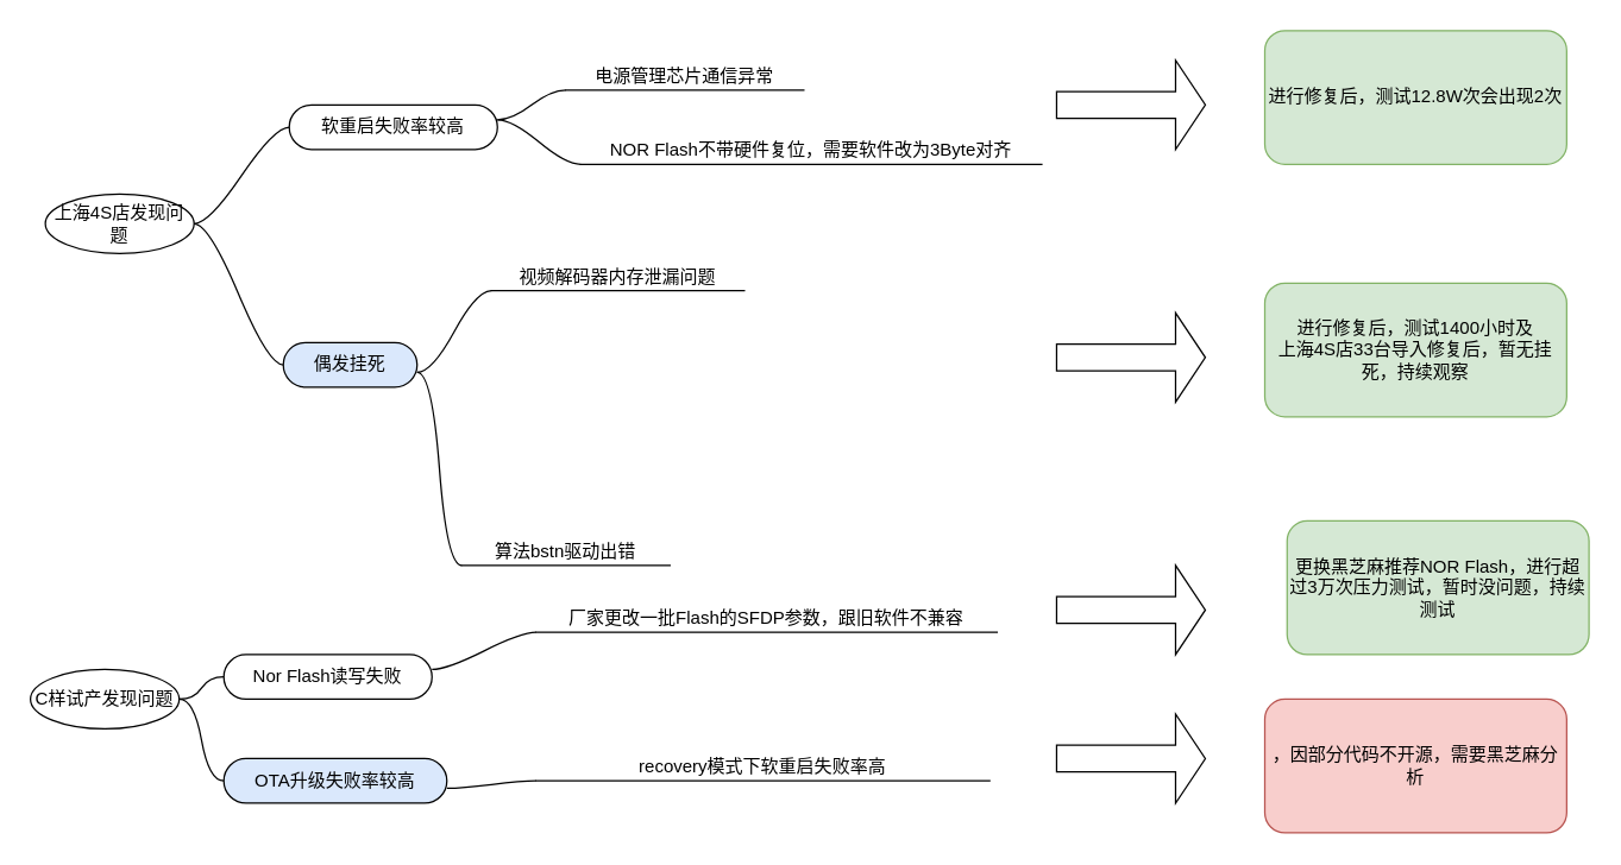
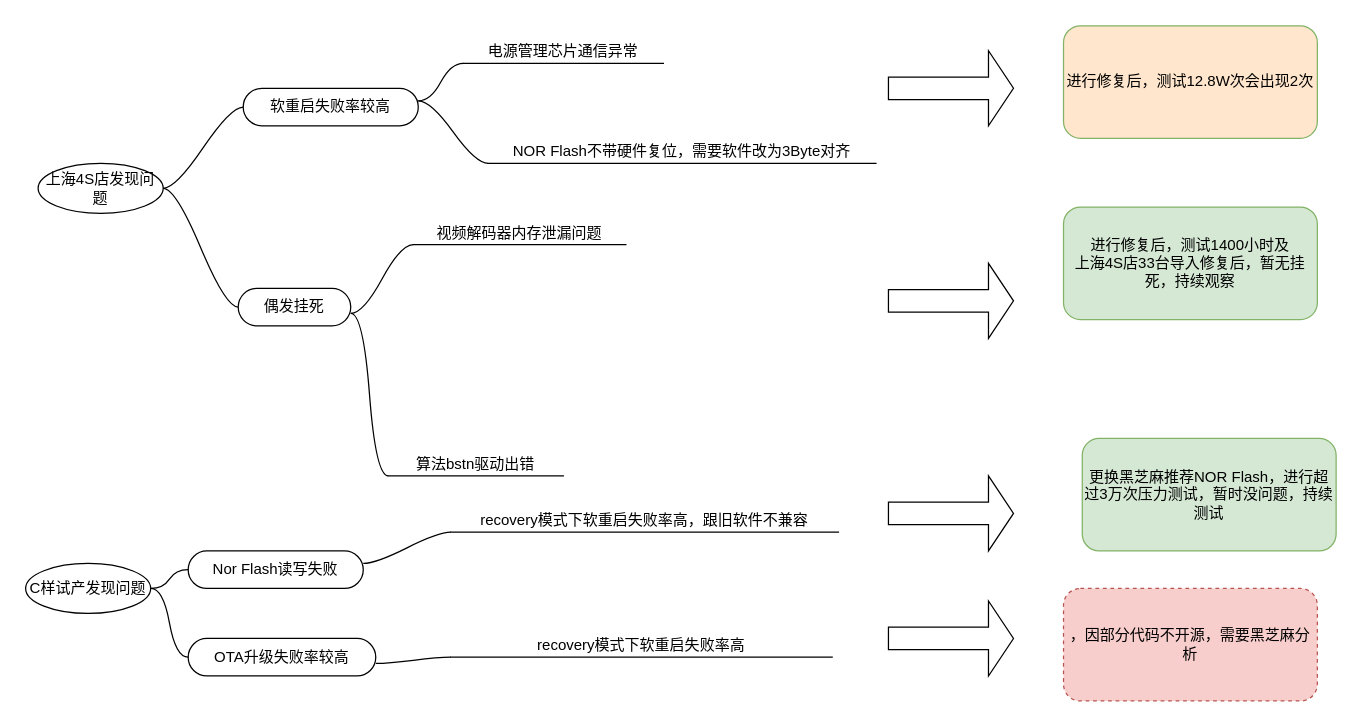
- <mxCell id="12" value="电源管理芯片通信异常" style="whiteSpace=wrap;html=1;shape=partialRectangle;top=0;left=0;bottom=1;right=0;points=[[0,1],[1,1]];fillColor=none;align=center;verticalAlign=bottom;routingCenterY=0.5;snapToPoint=1;recursiveResize=0;autosize=1;treeFolding=1;treeMoving=1;newEdgeStyle={&quot;edgeStyle&quot;:&quot;entityRelationEdgeStyle&quot;,&quot;startArrow&quot;:&quot;none&quot;,&quot;endArrow&quot;:&quot;none&quot;,&quot;segment&quot;:10,&quot;curved&quot;:1,&quot;sourcePerimeterSpacing&quot;:0,&quot;targetPerimeterSpacing&quot;:0};" vertex="1" parent="1"><mxGeometry x="380" y="30" width="160" height="30" as="geometry" /></mxCell>
+ <mxCell id="12" value="电源管理芯片通信异常" style="whiteSpace=wrap;html=1;shape=partialRectangle;top=0;left=0;bottom=1;right=0;points=[[0,1],[1,1]];fillColor=none;align=center;verticalAlign=bottom;routingCenterY=0.5;snapToPoint=1;recursiveResize=0;autosize=1;treeFolding=1;treeMoving=1;newEdgeStyle={&quot;edgeStyle&quot;:&quot;entityRelationEdgeStyle&quot;,&quot;startArrow&quot;:&quot;none&quot;,&quot;endArrow&quot;:&quot;none&quot;,&quot;segment&quot;:10,&quot;curved&quot;:1,&quot;sourcePerimeterSpacing&quot;:0,&quot;targetPerimeterSpacing&quot;:0};" vertex="1" parent="1"><mxGeometry x="370" y="20" width="160" height="30" as="geometry" /></mxCell>
- <mxCell id="24" value="进行修复后，测试12.8W次会出现2次" style="rounded=1;whiteSpace=wrap;html=1;fillColor=#d5e8d4;strokeColor=#82b366;" vertex="1" parent="1"><mxGeometry x="850" y="20" width="203" height="90" as="geometry" /></mxCell>
+ <mxCell id="24" value="进行修复后，测试12.8W次会出现2次" style="rounded=1;whiteSpace=wrap;html=1;fillColor=#ffe6cc;strokeColor=#82b366;" vertex="1" parent="1"><mxGeometry x="850" y="20" width="203" height="90" as="geometry" /></mxCell>
- <mxCell id="14" value="NOR Flash不带硬件复位，需要软件改为3Byte对齐" style="whiteSpace=wrap;html=1;shape=partialRectangle;top=0;left=0;bottom=1;right=0;points=[[0,1],[1,1]];fillColor=none;align=center;verticalAlign=bottom;routingCenterY=0.5;snapToPoint=1;recursiveResize=0;autosize=1;treeFolding=1;treeMoving=1;newEdgeStyle={&quot;edgeStyle&quot;:&quot;entityRelationEdgeStyle&quot;,&quot;startArrow&quot;:&quot;none&quot;,&quot;endArrow&quot;:&quot;none&quot;,&quot;segment&quot;:10,&quot;curved&quot;:1,&quot;sourcePerimeterSpacing&quot;:0,&quot;targetPerimeterSpacing&quot;:0};" vertex="1" parent="1"><mxGeometry x="390" y="80" width="310" height="30" as="geometry" /></mxCell>
+ <mxCell id="14" value="NOR Flash不带硬件复位，需要软件改为3Byte对齐" style="whiteSpace=wrap;html=1;shape=partialRectangle;top=0;left=0;bottom=1;right=0;points=[[0,1],[1,1]];fillColor=none;align=center;verticalAlign=bottom;routingCenterY=0.5;snapToPoint=1;recursiveResize=0;autosize=1;treeFolding=1;treeMoving=1;newEdgeStyle={&quot;edgeStyle&quot;:&quot;entityRelationEdgeStyle&quot;,&quot;startArrow&quot;:&quot;none&quot;,&quot;endArrow&quot;:&quot;none&quot;,&quot;segment&quot;:10,&quot;curved&quot;:1,&quot;sourcePerimeterSpacing&quot;:0,&quot;targetPerimeterSpacing&quot;:0};" vertex="1" parent="1"><mxGeometry x="390" y="100" width="310" height="30" as="geometry" /></mxCell>
- <mxCell id="26" value="进行修复后，测试1400小时及&lt;div&gt;上海4S店33台导入修复后，暂无挂死，持续观察&lt;/div&gt;" style="rounded=1;whiteSpace=wrap;html=1;fillColor=#d5e8d4;strokeColor=#82b366;" vertex="1" parent="1"><mxGeometry x="850" y="190" width="203" height="90" as="geometry" /></mxCell>
+ <mxCell id="26" value="进行修复后，测试1400小时及&lt;div&gt;上海4S店33台导入修复后，暂无挂死，持续观察&lt;/div&gt;" style="rounded=1;whiteSpace=wrap;html=1;fillColor=#d5e8d4;strokeColor=#82b366;" vertex="1" parent="1"><mxGeometry x="850" y="165" width="203" height="90" as="geometry" /></mxCell>
- <mxCell id="5" value="偶发挂死" style="whiteSpace=wrap;html=1;rounded=1;arcSize=50;align=center;verticalAlign=middle;strokeWidth=1;autosize=1;spacing=4;treeFolding=1;treeMoving=1;newEdgeStyle={&quot;edgeStyle&quot;:&quot;entityRelationEdgeStyle&quot;,&quot;startArrow&quot;:&quot;none&quot;,&quot;endArrow&quot;:&quot;none&quot;,&quot;segment&quot;:10,&quot;curved&quot;:1,&quot;sourcePerimeterSpacing&quot;:0,&quot;targetPerimeterSpacing&quot;:0};fillColor=#dae8fc;" vertex="1" parent="1"><mxGeometry x="190" y="230" width="90" height="30" as="geometry" /></mxCell>
+ <mxCell id="5" value="偶发挂死" style="whiteSpace=wrap;html=1;rounded=1;arcSize=50;align=center;verticalAlign=middle;strokeWidth=1;autosize=1;spacing=4;treeFolding=1;treeMoving=1;newEdgeStyle={&quot;edgeStyle&quot;:&quot;entityRelationEdgeStyle&quot;,&quot;startArrow&quot;:&quot;none&quot;,&quot;endArrow&quot;:&quot;none&quot;,&quot;segment&quot;:10,&quot;curved&quot;:1,&quot;sourcePerimeterSpacing&quot;:0,&quot;targetPerimeterSpacing&quot;:0};" vertex="1" parent="1"><mxGeometry x="190" y="230" width="90" height="30" as="geometry" /></mxCell>
- <mxCell id="20" value="厂家更改一批Flash的SFDP参数，跟旧软件不兼容" style="whiteSpace=wrap;html=1;shape=partialRectangle;top=0;left=0;bottom=1;right=0;points=[[0,1],[1,1]];fillColor=none;align=center;verticalAlign=bottom;routingCenterY=0.5;snapToPoint=1;recursiveResize=0;autosize=1;treeFolding=1;treeMoving=1;newEdgeStyle={&quot;edgeStyle&quot;:&quot;entityRelationEdgeStyle&quot;,&quot;startArrow&quot;:&quot;none&quot;,&quot;endArrow&quot;:&quot;none&quot;,&quot;segment&quot;:10,&quot;curved&quot;:1,&quot;sourcePerimeterSpacing&quot;:0,&quot;targetPerimeterSpacing&quot;:0};" vertex="1" parent="1"><mxGeometry x="360" y="395" width="310" height="30" as="geometry" /></mxCell>
+ <mxCell id="20" value="recovery模式下软重启失败率高，跟旧软件不兼容" style="whiteSpace=wrap;html=1;shape=partialRectangle;top=0;left=0;bottom=1;right=0;points=[[0,1],[1,1]];fillColor=none;align=center;verticalAlign=bottom;routingCenterY=0.5;snapToPoint=1;recursiveResize=0;autosize=1;treeFolding=1;treeMoving=1;newEdgeStyle={&quot;edgeStyle&quot;:&quot;entityRelationEdgeStyle&quot;,&quot;startArrow&quot;:&quot;none&quot;,&quot;endArrow&quot;:&quot;none&quot;,&quot;segment&quot;:10,&quot;curved&quot;:1,&quot;sourcePerimeterSpacing&quot;:0,&quot;targetPerimeterSpacing&quot;:0};" vertex="1" parent="1"><mxGeometry x="360" y="395" width="310" height="30" as="geometry" /></mxCell>
- <mxCell id="30" value="，因部分代码不开源，需要黑芝麻分析" style="rounded=1;whiteSpace=wrap;html=1;fillColor=#f8cecc;strokeColor=#b85450;" vertex="1" parent="1"><mxGeometry x="850" y="470" width="203" height="90" as="geometry" /></mxCell>
+ <mxCell id="30" value="，因部分代码不开源，需要黑芝麻分析" style="rounded=1;whiteSpace=wrap;html=1;fillColor=#f8cecc;strokeColor=#b85450;dashed=1;" vertex="1" parent="1"><mxGeometry x="850" y="470" width="203" height="90" as="geometry" /></mxCell>
- <mxCell id="8" value="OTA升级失败率较高" style="whiteSpace=wrap;html=1;rounded=1;arcSize=50;align=center;verticalAlign=middle;strokeWidth=1;autosize=1;spacing=4;treeFolding=1;treeMoving=1;newEdgeStyle={&quot;edgeStyle&quot;:&quot;entityRelationEdgeStyle&quot;,&quot;startArrow&quot;:&quot;none&quot;,&quot;endArrow&quot;:&quot;none&quot;,&quot;segment&quot;:10,&quot;curved&quot;:1,&quot;sourcePerimeterSpacing&quot;:0,&quot;targetPerimeterSpacing&quot;:0};fillColor=#dae8fc;" vertex="1" parent="1"><mxGeometry x="150" y="510" width="150" height="30" as="geometry" /></mxCell>
+ <mxCell id="8" value="OTA升级失败率较高" style="whiteSpace=wrap;html=1;rounded=1;arcSize=50;align=center;verticalAlign=middle;strokeWidth=1;autosize=1;spacing=4;treeFolding=1;treeMoving=1;newEdgeStyle={&quot;edgeStyle&quot;:&quot;entityRelationEdgeStyle&quot;,&quot;startArrow&quot;:&quot;none&quot;,&quot;endArrow&quot;:&quot;none&quot;,&quot;segment&quot;:10,&quot;curved&quot;:1,&quot;sourcePerimeterSpacing&quot;:0,&quot;targetPerimeterSpacing&quot;:0};" vertex="1" parent="1"><mxGeometry x="150" y="510" width="150" height="30" as="geometry" /></mxCell>
